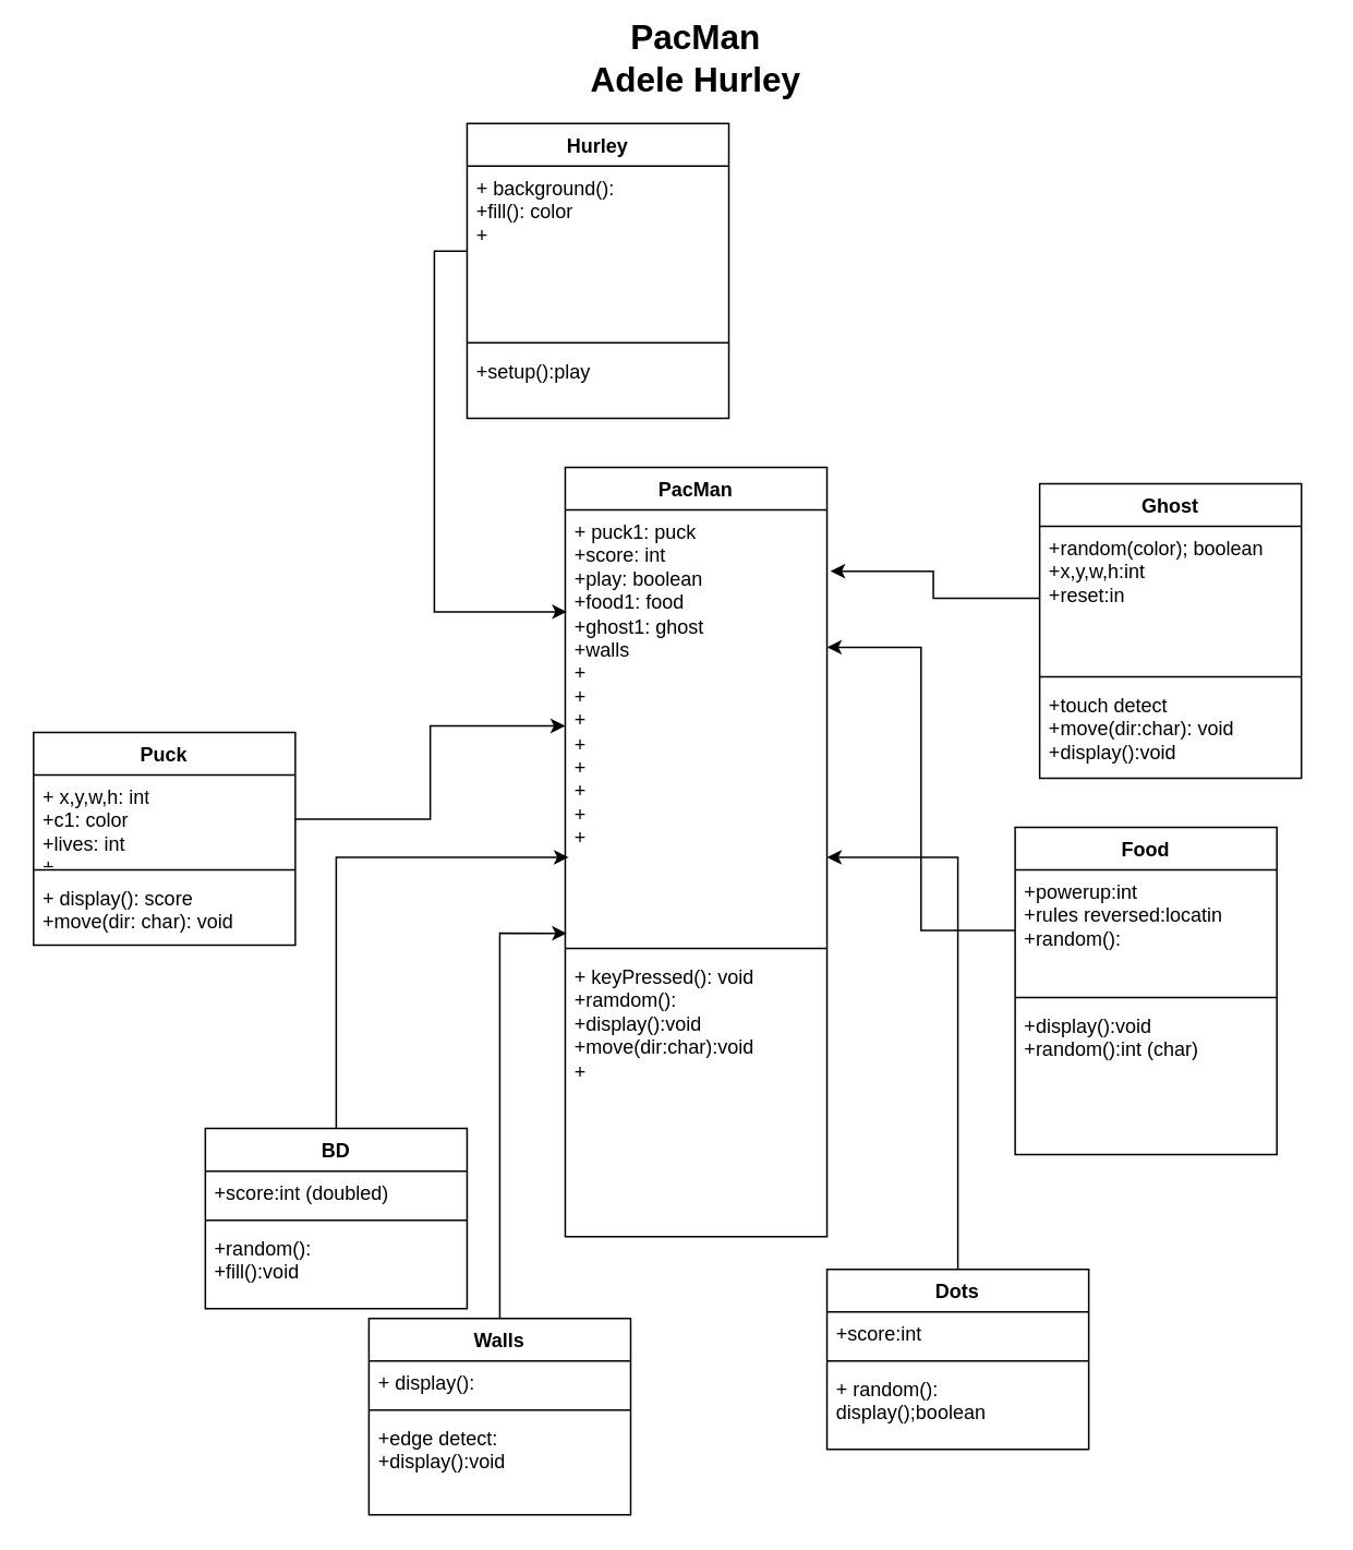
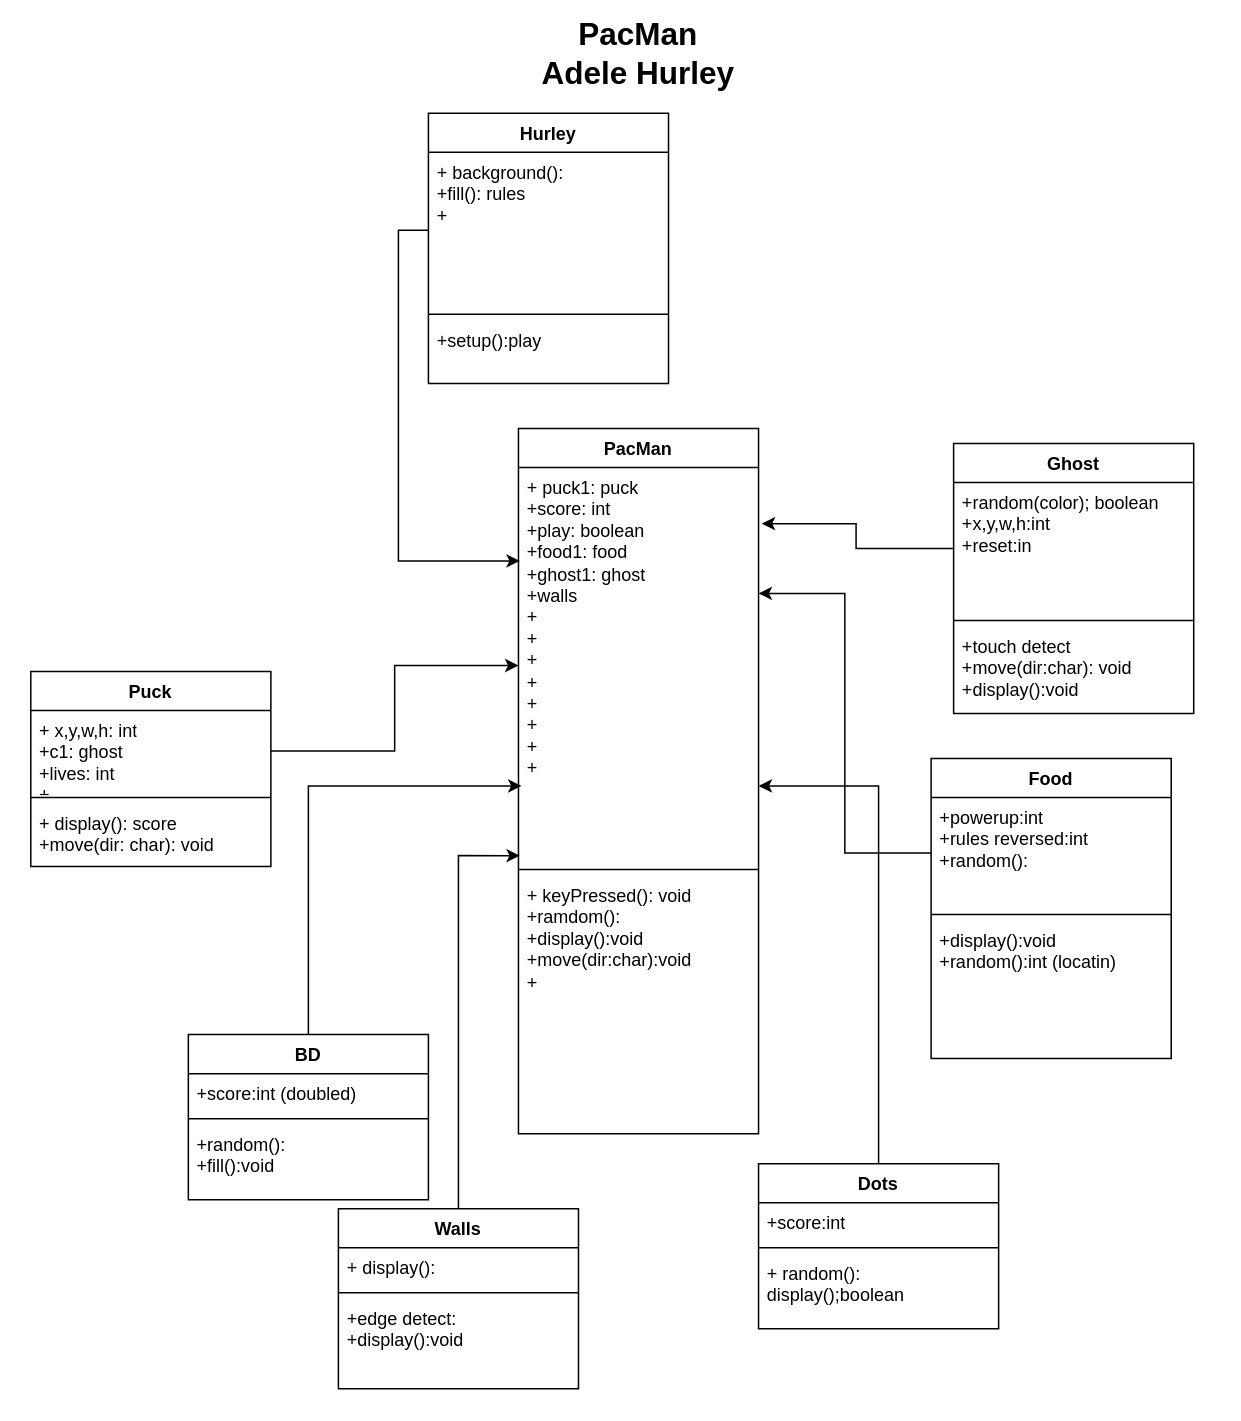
- <mxCell id="12" value="&lt;span style=&quot;background-color: initial;&quot;&gt;+ background(): &lt;br&gt;&lt;/span&gt;&lt;span style=&quot;background-color: initial;&quot;&gt;+fill(): color&lt;/span&gt;&lt;span style=&quot;background-color: initial;&quot;&gt;&lt;br&gt;&lt;/span&gt;&lt;div&gt;+&amp;nbsp;&lt;/div&gt;" style="text;strokeColor=none;fillColor=none;align=left;verticalAlign=top;spacingLeft=4;spacingRight=4;overflow=hidden;rotatable=0;points=[[0,0.5],[1,0.5]];portConstraint=eastwest;whiteSpace=wrap;html=1;" parent="11" vertex="1"><mxGeometry y="26" width="160" height="104" as="geometry" /></mxCell>
+ <mxCell id="12" value="&lt;span style=&quot;background-color: initial;&quot;&gt;+ background(): &lt;br&gt;&lt;/span&gt;&lt;span style=&quot;background-color: initial;&quot;&gt;+fill(): rules&lt;/span&gt;&lt;span style=&quot;background-color: initial;&quot;&gt;&lt;br&gt;&lt;/span&gt;&lt;div&gt;+&amp;nbsp;&lt;/div&gt;" style="text;strokeColor=none;fillColor=none;align=left;verticalAlign=top;spacingLeft=4;spacingRight=4;overflow=hidden;rotatable=0;points=[[0,0.5],[1,0.5]];portConstraint=eastwest;whiteSpace=wrap;html=1;" parent="11" vertex="1"><mxGeometry y="26" width="160" height="104" as="geometry" /></mxCell>
- <mxCell id="8" value="+ x,y,w,h: int&lt;br&gt;+c1: color&lt;br&gt;+lives: int&lt;br&gt;+" style="text;strokeColor=none;fillColor=none;align=left;verticalAlign=top;spacingLeft=4;spacingRight=4;overflow=hidden;rotatable=0;points=[[0,0.5],[1,0.5]];portConstraint=eastwest;whiteSpace=wrap;html=1;" parent="7" vertex="1"><mxGeometry y="26" width="160" height="54" as="geometry" /></mxCell>
+ <mxCell id="8" value="+ x,y,w,h: int&lt;br&gt;+c1: ghost&lt;br&gt;+lives: int&lt;br&gt;+" style="text;strokeColor=none;fillColor=none;align=left;verticalAlign=top;spacingLeft=4;spacingRight=4;overflow=hidden;rotatable=0;points=[[0,0.5],[1,0.5]];portConstraint=eastwest;whiteSpace=wrap;html=1;" parent="7" vertex="1"><mxGeometry y="26" width="160" height="54" as="geometry" /></mxCell>
- <mxCell id="20" value="+powerup:int&lt;br&gt;+rules reversed:locatin&lt;br&gt;+random():" style="text;strokeColor=none;fillColor=none;align=left;verticalAlign=top;spacingLeft=4;spacingRight=4;overflow=hidden;rotatable=0;points=[[0,0.5],[1,0.5]];portConstraint=eastwest;whiteSpace=wrap;html=1;" parent="19" vertex="1"><mxGeometry y="26" width="160" height="74" as="geometry" /></mxCell>
+ <mxCell id="20" value="+powerup:int&lt;br&gt;+rules reversed:int&lt;br&gt;+random():" style="text;strokeColor=none;fillColor=none;align=left;verticalAlign=top;spacingLeft=4;spacingRight=4;overflow=hidden;rotatable=0;points=[[0,0.5],[1,0.5]];portConstraint=eastwest;whiteSpace=wrap;html=1;" parent="19" vertex="1"><mxGeometry y="26" width="160" height="74" as="geometry" /></mxCell>
- <mxCell id="22" value="+display():void&lt;br&gt;+random():int (char)" style="text;strokeColor=none;fillColor=none;align=left;verticalAlign=top;spacingLeft=4;spacingRight=4;overflow=hidden;rotatable=0;points=[[0,0.5],[1,0.5]];portConstraint=eastwest;whiteSpace=wrap;html=1;" parent="19" vertex="1"><mxGeometry y="108" width="160" height="92" as="geometry" /></mxCell>
+ <mxCell id="22" value="+display():void&lt;br&gt;+random():int (locatin)" style="text;strokeColor=none;fillColor=none;align=left;verticalAlign=top;spacingLeft=4;spacingRight=4;overflow=hidden;rotatable=0;points=[[0,0.5],[1,0.5]];portConstraint=eastwest;whiteSpace=wrap;html=1;" parent="19" vertex="1"><mxGeometry y="108" width="160" height="92" as="geometry" /></mxCell>
